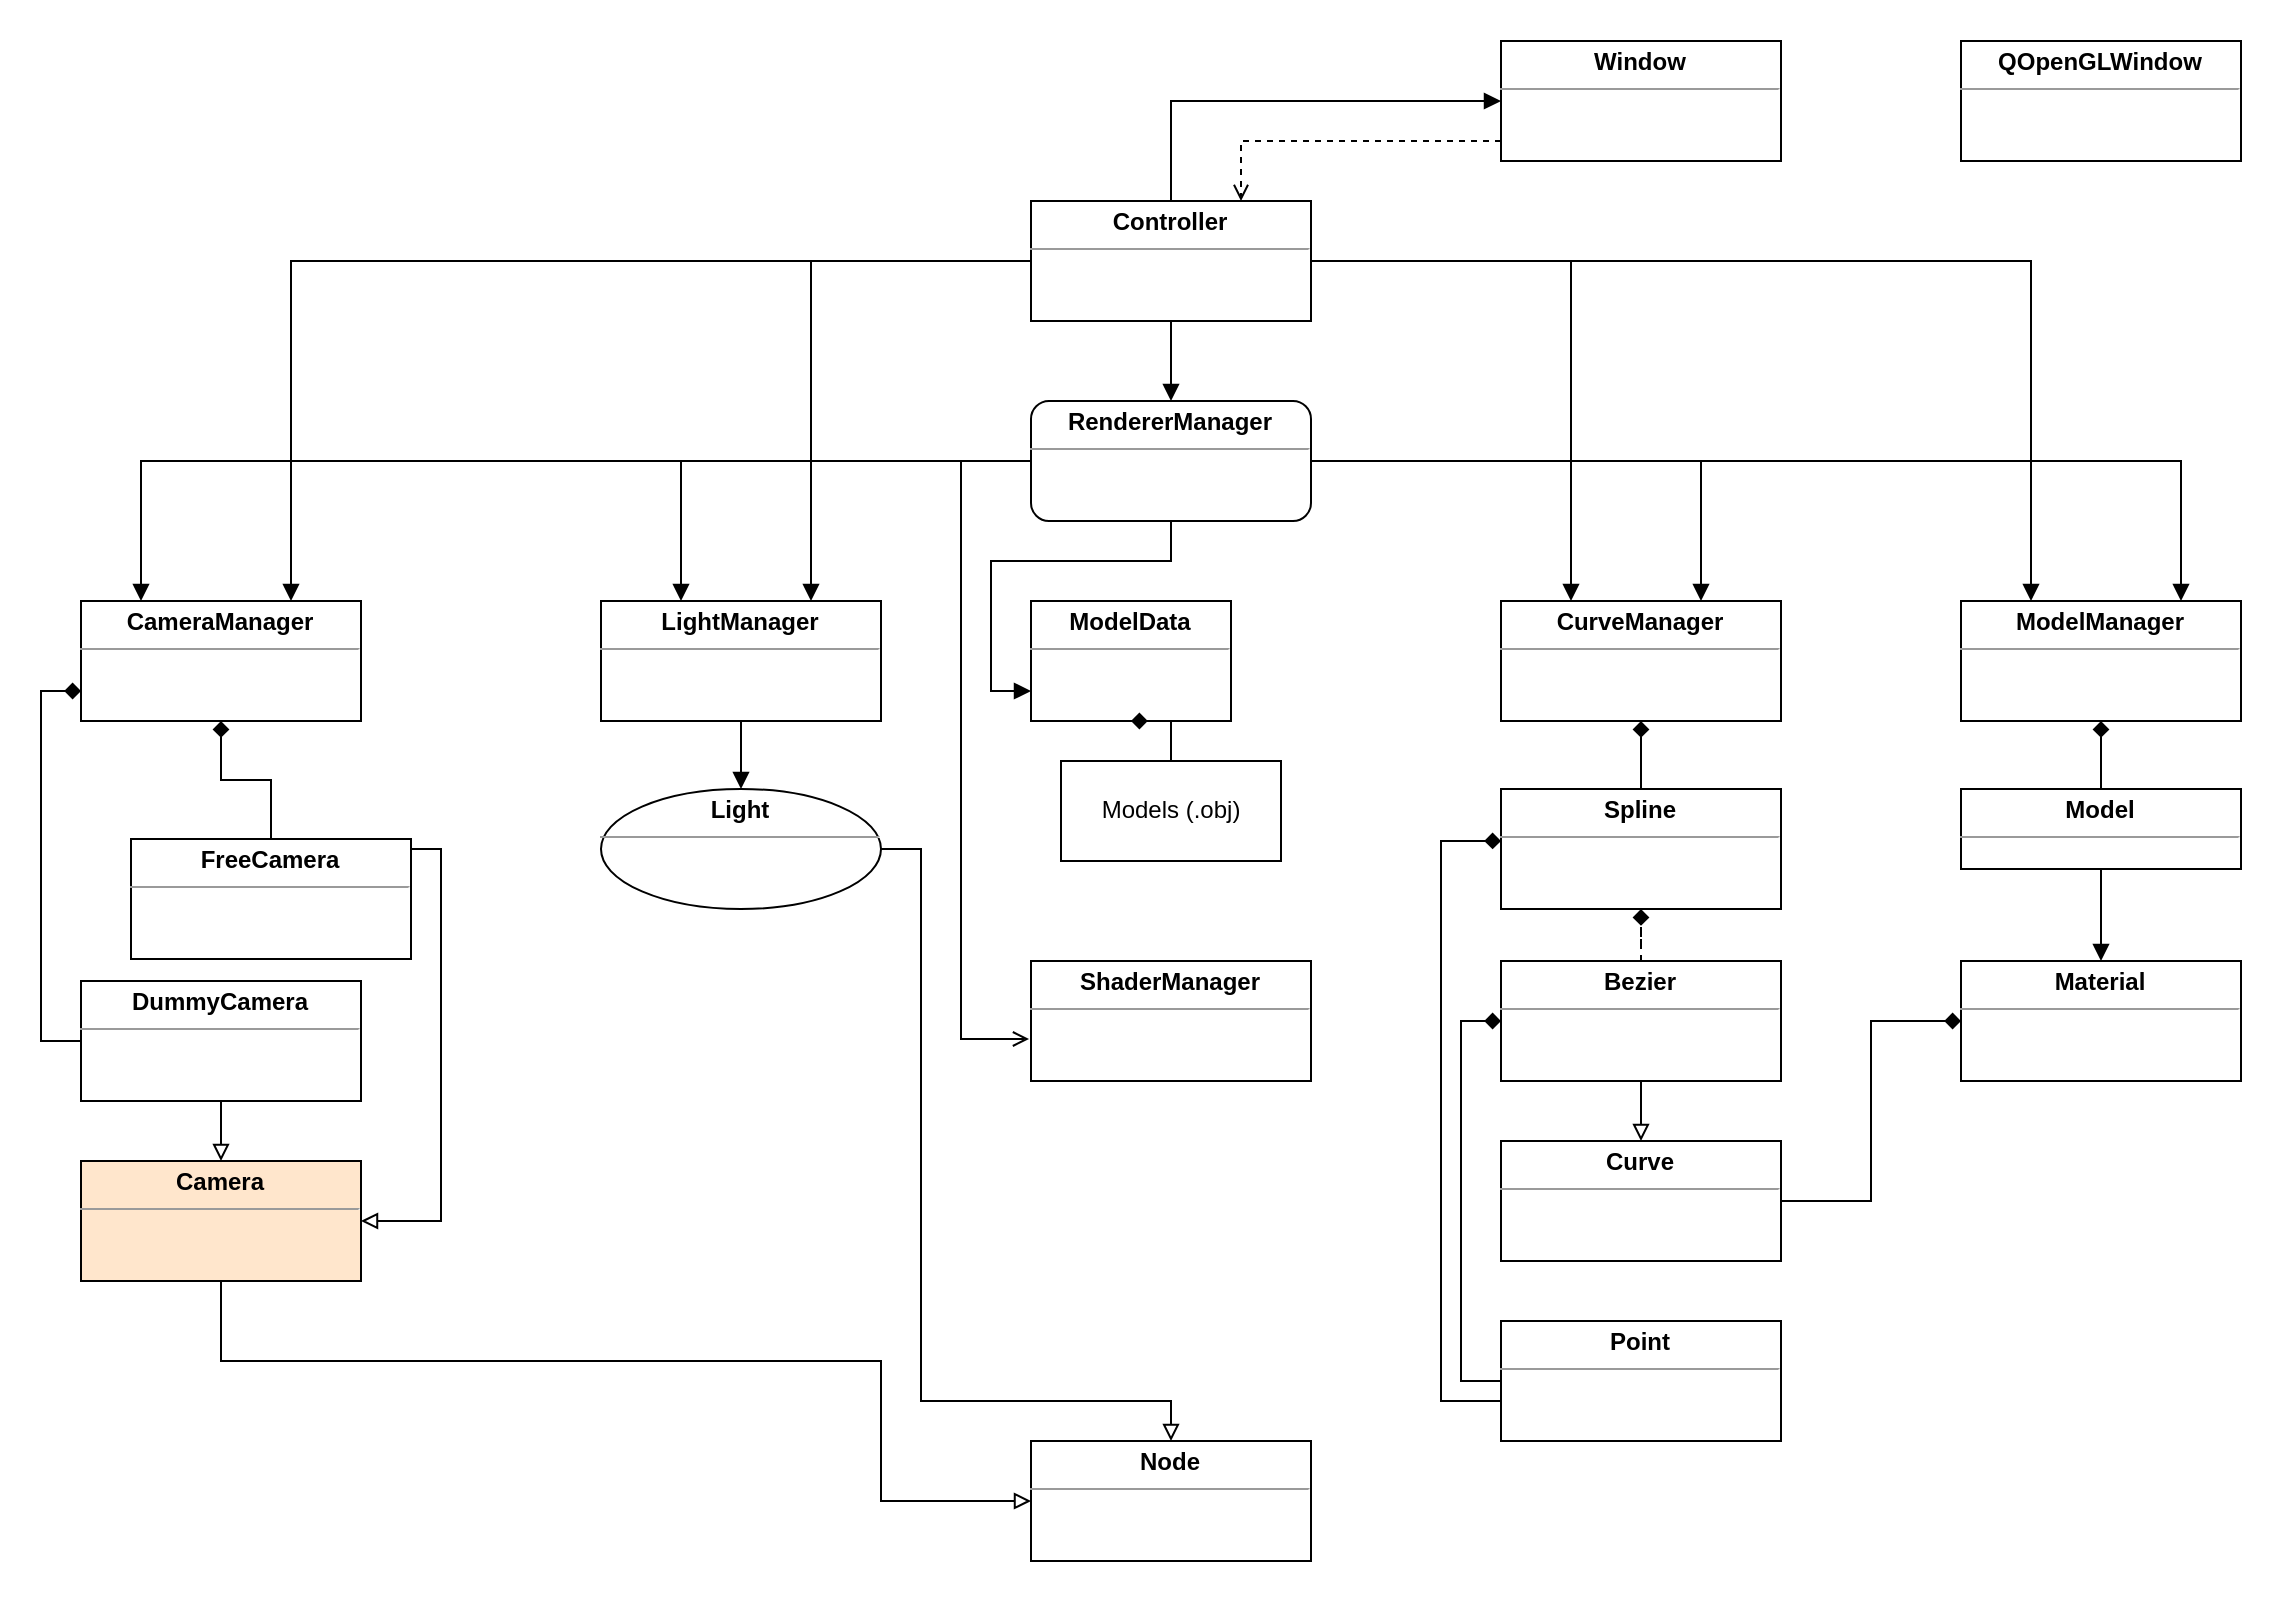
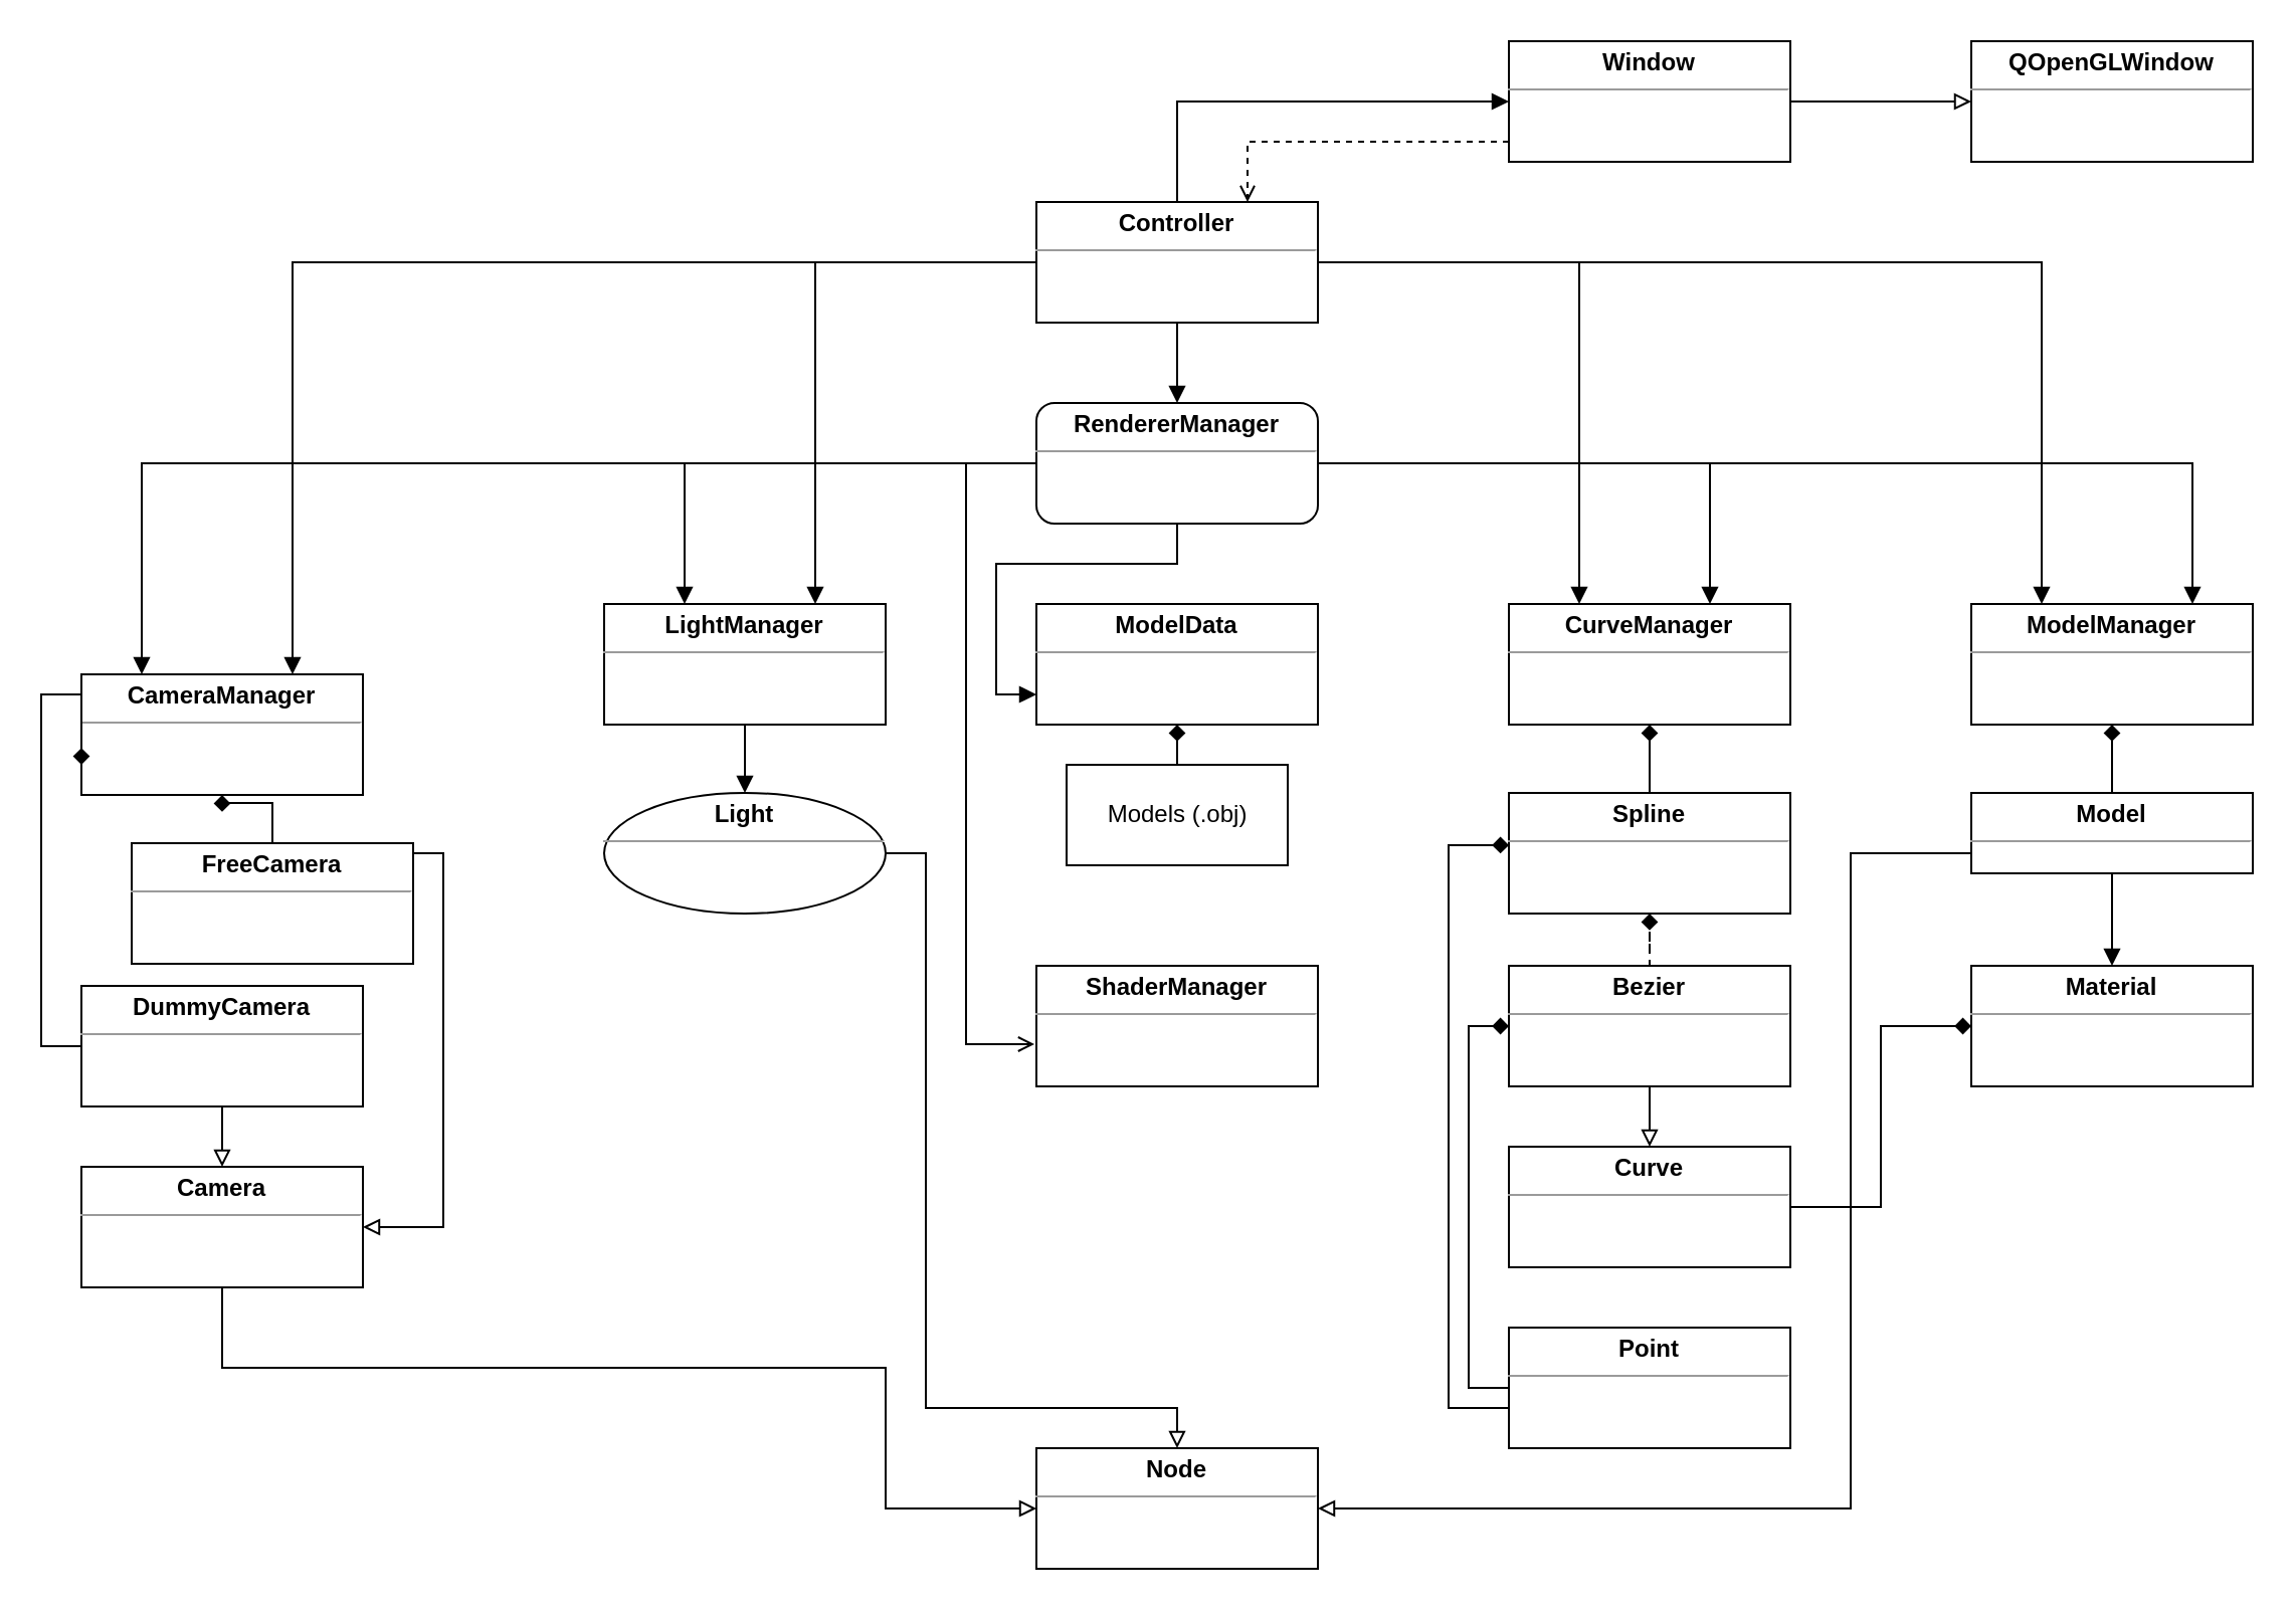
+ <mxCell id="9" style="edgeStyle=orthogonalEdgeStyle;rounded=0;orthogonalLoop=1;jettySize=auto;html=1;entryX=0;entryY=0.5;entryDx=0;entryDy=0;endArrow=block;endFill=0;" edge="1" parent="1" source="11" target="12"><mxGeometry relative="1" as="geometry" /></mxCell>
- <mxCell id="13" value="&lt;p style=&quot;margin:0px;margin-top:4px;text-align:center;&quot;&gt;&lt;b&gt;CameraManager&lt;/b&gt;&lt;/p&gt;&lt;hr size=&quot;1&quot;&gt;&lt;div style=&quot;height:2px;&quot;&gt;&lt;/div&gt;" style="verticalAlign=top;align=left;overflow=fill;fontSize=12;fontFamily=Helvetica;html=1;" vertex="1" parent="1"><mxGeometry x="40" y="300" width="140" height="60" as="geometry" /></mxCell>
+ <mxCell id="13" value="&lt;p style=&quot;margin:0px;margin-top:4px;text-align:center;&quot;&gt;&lt;b&gt;CameraManager&lt;/b&gt;&lt;/p&gt;&lt;hr size=&quot;1&quot;&gt;&lt;div style=&quot;height:2px;&quot;&gt;&lt;/div&gt;" style="verticalAlign=top;align=left;overflow=fill;fontSize=12;fontFamily=Helvetica;html=1;" vertex="1" parent="1"><mxGeometry x="40" y="335" width="140" height="60" as="geometry" /></mxCell>
- <mxCell id="35" value="&lt;p style=&quot;margin:0px;margin-top:4px;text-align:center;&quot;&gt;&lt;b&gt;ModelData&lt;/b&gt;&lt;/p&gt;&lt;hr size=&quot;1&quot;&gt;&lt;div style=&quot;height:2px;&quot;&gt;&lt;/div&gt;" style="verticalAlign=top;align=left;overflow=fill;fontSize=12;fontFamily=Helvetica;html=1;" vertex="1" parent="1"><mxGeometry x="515" y="300" width="100" height="60" as="geometry" /></mxCell>
+ <mxCell id="35" value="&lt;p style=&quot;margin:0px;margin-top:4px;text-align:center;&quot;&gt;&lt;b&gt;ModelData&lt;/b&gt;&lt;/p&gt;&lt;hr size=&quot;1&quot;&gt;&lt;div style=&quot;height:2px;&quot;&gt;&lt;/div&gt;" style="verticalAlign=top;align=left;overflow=fill;fontSize=12;fontFamily=Helvetica;html=1;" vertex="1" parent="1"><mxGeometry x="515" y="300" width="140" height="60" as="geometry" /></mxCell>
- <mxCell id="32" value="&lt;p style=&quot;margin:0px;margin-top:4px;text-align:center;&quot;&gt;&lt;b&gt;Camera&lt;/b&gt;&lt;/p&gt;&lt;hr size=&quot;1&quot;&gt;&lt;div style=&quot;height:2px;&quot;&gt;&lt;/div&gt;" style="verticalAlign=top;align=left;overflow=fill;fontSize=12;fontFamily=Helvetica;html=1;fillColor=#ffe6cc;" vertex="1" parent="1"><mxGeometry x="40" y="580" width="140" height="60" as="geometry" /></mxCell>
+ <mxCell id="32" value="&lt;p style=&quot;margin:0px;margin-top:4px;text-align:center;&quot;&gt;&lt;b&gt;Camera&lt;/b&gt;&lt;/p&gt;&lt;hr size=&quot;1&quot;&gt;&lt;div style=&quot;height:2px;&quot;&gt;&lt;/div&gt;" style="verticalAlign=top;align=left;overflow=fill;fontSize=12;fontFamily=Helvetica;html=1;" vertex="1" parent="1"><mxGeometry x="40" y="580" width="140" height="60" as="geometry" /></mxCell>
+ <mxCell id="42" style="edgeStyle=orthogonalEdgeStyle;rounded=0;orthogonalLoop=1;jettySize=auto;html=1;startArrow=none;startFill=0;endArrow=block;endFill=0;entryX=1;entryY=0.5;entryDx=0;entryDy=0;" edge="1" parent="1" source="43" target="39"><mxGeometry relative="1" as="geometry"><mxPoint x="690" y="750" as="targetPoint" /><Array as="points"><mxPoint x="920" y="424" /><mxPoint x="920" y="750" /></Array></mxGeometry></mxCell>
